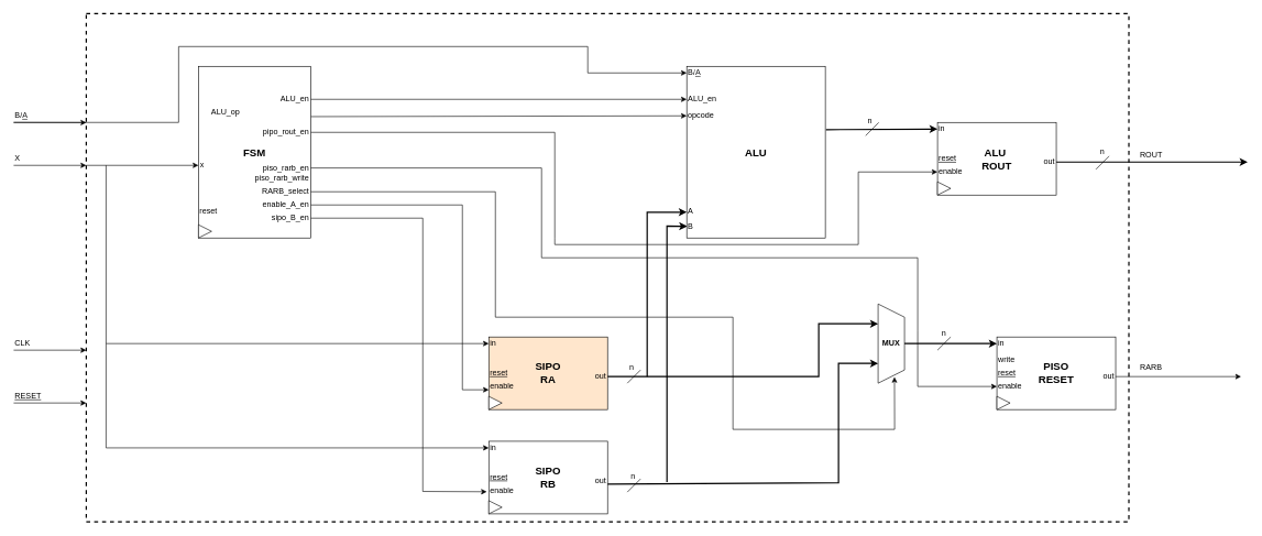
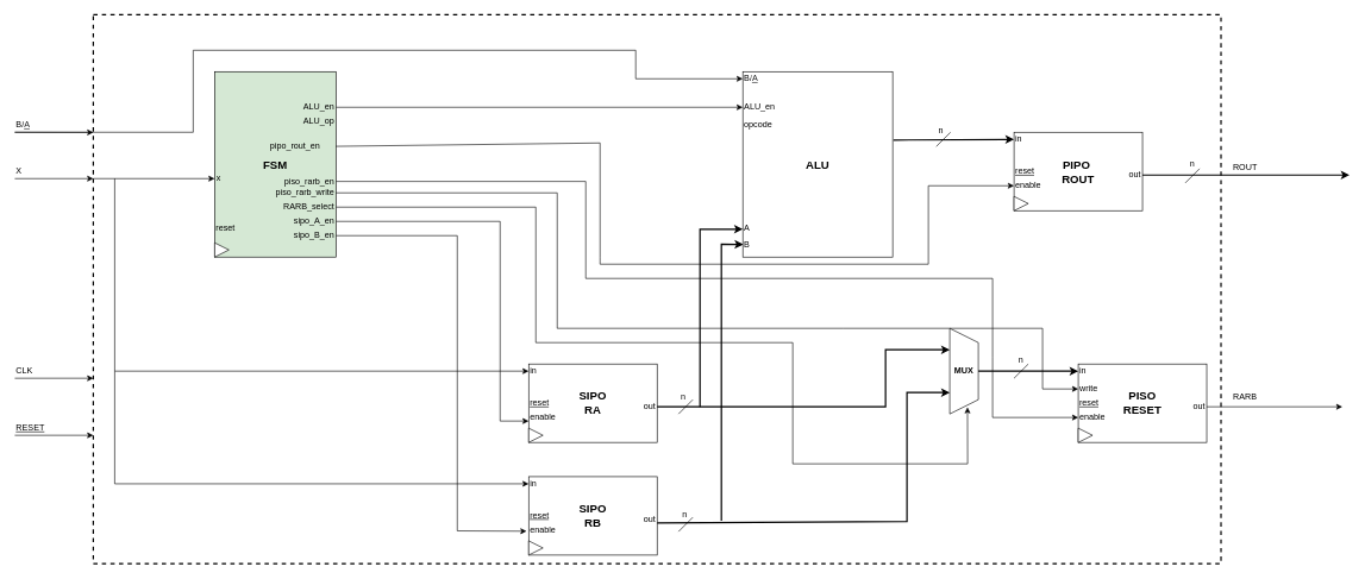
- <mxCell id="81" value="ALU_op" style="text;html=1;strokeColor=none;fillColor=none;align=right;verticalAlign=middle;whiteSpace=wrap;rounded=0;dashed=1;" vertex="1" parent="71"><mxGeometry x="15" y="60" width="50" height="20" as="geometry" /></mxCell>
+ <mxCell id="81" value="ALU_op" style="text;html=1;strokeColor=none;fillColor=none;align=right;verticalAlign=middle;whiteSpace=wrap;rounded=0;dashed=1;" vertex="1" parent="71"><mxGeometry x="120" y="60" width="50" height="20" as="geometry" /></mxCell>
- <mxCell id="84" value="" style="endArrow=classic;html=1;exitX=1.004;exitY=0.293;exitDx=0;exitDy=0;exitPerimeter=0;entryX=0;entryY=0.5;entryDx=0;entryDy=0;" edge="1" parent="1" source="72" target="91"><mxGeometry width="50" height="50" relative="1" as="geometry"><mxPoint x="670" y="250" as="sourcePoint" /><mxPoint x="720" y="200" as="targetPoint" /></mxGeometry></mxCell>
- <mxCell id="77" value="pipo_rout_en" style="text;html=1;strokeColor=none;fillColor=none;align=right;verticalAlign=middle;whiteSpace=wrap;rounded=0;" parent="71" vertex="1"><mxGeometry x="80" y="90" width="90" height="20" as="geometry" /></mxCell>
+ <mxCell id="77" value="pipo_rout_en" style="text;html=1;strokeColor=none;fillColor=none;align=right;verticalAlign=middle;whiteSpace=wrap;rounded=0;" parent="71" vertex="1"><mxGeometry x="60" y="95" width="90" height="20" as="geometry" /></mxCell>
- <mxCell id="72" value="&lt;font style=&quot;font-size: 16px&quot;&gt;&lt;b&gt;FSM&lt;/b&gt;&lt;/font&gt;" style="rounded=0;whiteSpace=wrap;html=1;align=center;" parent="71" vertex="1"><mxGeometry width="170" height="260" as="geometry" /></mxCell>
+ <mxCell id="72" value="&lt;font style=&quot;font-size: 16px&quot;&gt;&lt;b&gt;FSM&lt;/b&gt;&lt;/font&gt;" style="rounded=0;whiteSpace=wrap;html=1;align=center;fillColor=#d5e8d4;" parent="71" vertex="1"><mxGeometry width="170" height="260" as="geometry" /></mxCell>
- <mxCell id="19" value="&lt;b&gt;&lt;span style=&quot;font-size: 16px&quot;&gt;ALU&amp;nbsp;&lt;br&gt;&lt;/span&gt;&lt;font style=&quot;font-size: 16px&quot;&gt;ROUT&lt;/font&gt;&lt;/b&gt;" style="rounded=0;whiteSpace=wrap;html=1;" parent="18" vertex="1"><mxGeometry width="180" height="110" as="geometry" /></mxCell>
+ <mxCell id="19" value="&lt;b&gt;&lt;span style=&quot;font-size: 16px&quot;&gt;PIPO&amp;nbsp;&lt;br&gt;&lt;/span&gt;&lt;font style=&quot;font-size: 16px&quot;&gt;ROUT&lt;/font&gt;&lt;/b&gt;" style="rounded=0;whiteSpace=wrap;html=1;" parent="18" vertex="1"><mxGeometry width="180" height="110" as="geometry" /></mxCell>
- <mxCell id="75" value="enable_A_en" style="text;html=1;strokeColor=none;fillColor=none;align=right;verticalAlign=middle;whiteSpace=wrap;rounded=0;" parent="71" vertex="1"><mxGeometry x="80" y="200" width="90" height="20" as="geometry" /></mxCell>
+ <mxCell id="75" value="sipo_A_en" style="text;html=1;strokeColor=none;fillColor=none;align=right;verticalAlign=middle;whiteSpace=wrap;rounded=0;" parent="71" vertex="1"><mxGeometry x="80" y="200" width="90" height="20" as="geometry" /></mxCell>
+ <mxCell id="85" value="" style="endArrow=classic;html=1;exitX=1;exitY=0.5;exitDx=0;exitDy=0;entryX=0;entryY=0.5;entryDx=0;entryDy=0;rounded=0;" edge="1" parent="1" source="82" target="35"><mxGeometry width="50" height="50" relative="1" as="geometry"><mxPoint x="690" y="260" as="sourcePoint" /><mxPoint x="740" y="210" as="targetPoint" /><Array as="points"><mxPoint x="780" y="270" /><mxPoint x="780" y="460" /><mxPoint x="1180" y="460" /><mxPoint x="1460" y="460" /><mxPoint x="1460" y="545" /></Array></mxGeometry></mxCell>
- <mxCell id="12" value="&lt;font style=&quot;font-size: 16px&quot;&gt;&lt;b&gt;SIPO&lt;br&gt;RA&lt;/b&gt;&lt;/font&gt;" style="rounded=0;whiteSpace=wrap;html=1;fillColor=#ffe6cc;" parent="11" vertex="1"><mxGeometry width="180" height="110" as="geometry" /></mxCell>
+ <mxCell id="12" value="&lt;font style=&quot;font-size: 16px&quot;&gt;&lt;b&gt;SIPO&lt;br&gt;RA&lt;/b&gt;&lt;/font&gt;" style="rounded=0;whiteSpace=wrap;html=1;" parent="11" vertex="1"><mxGeometry width="180" height="110" as="geometry" /></mxCell>
